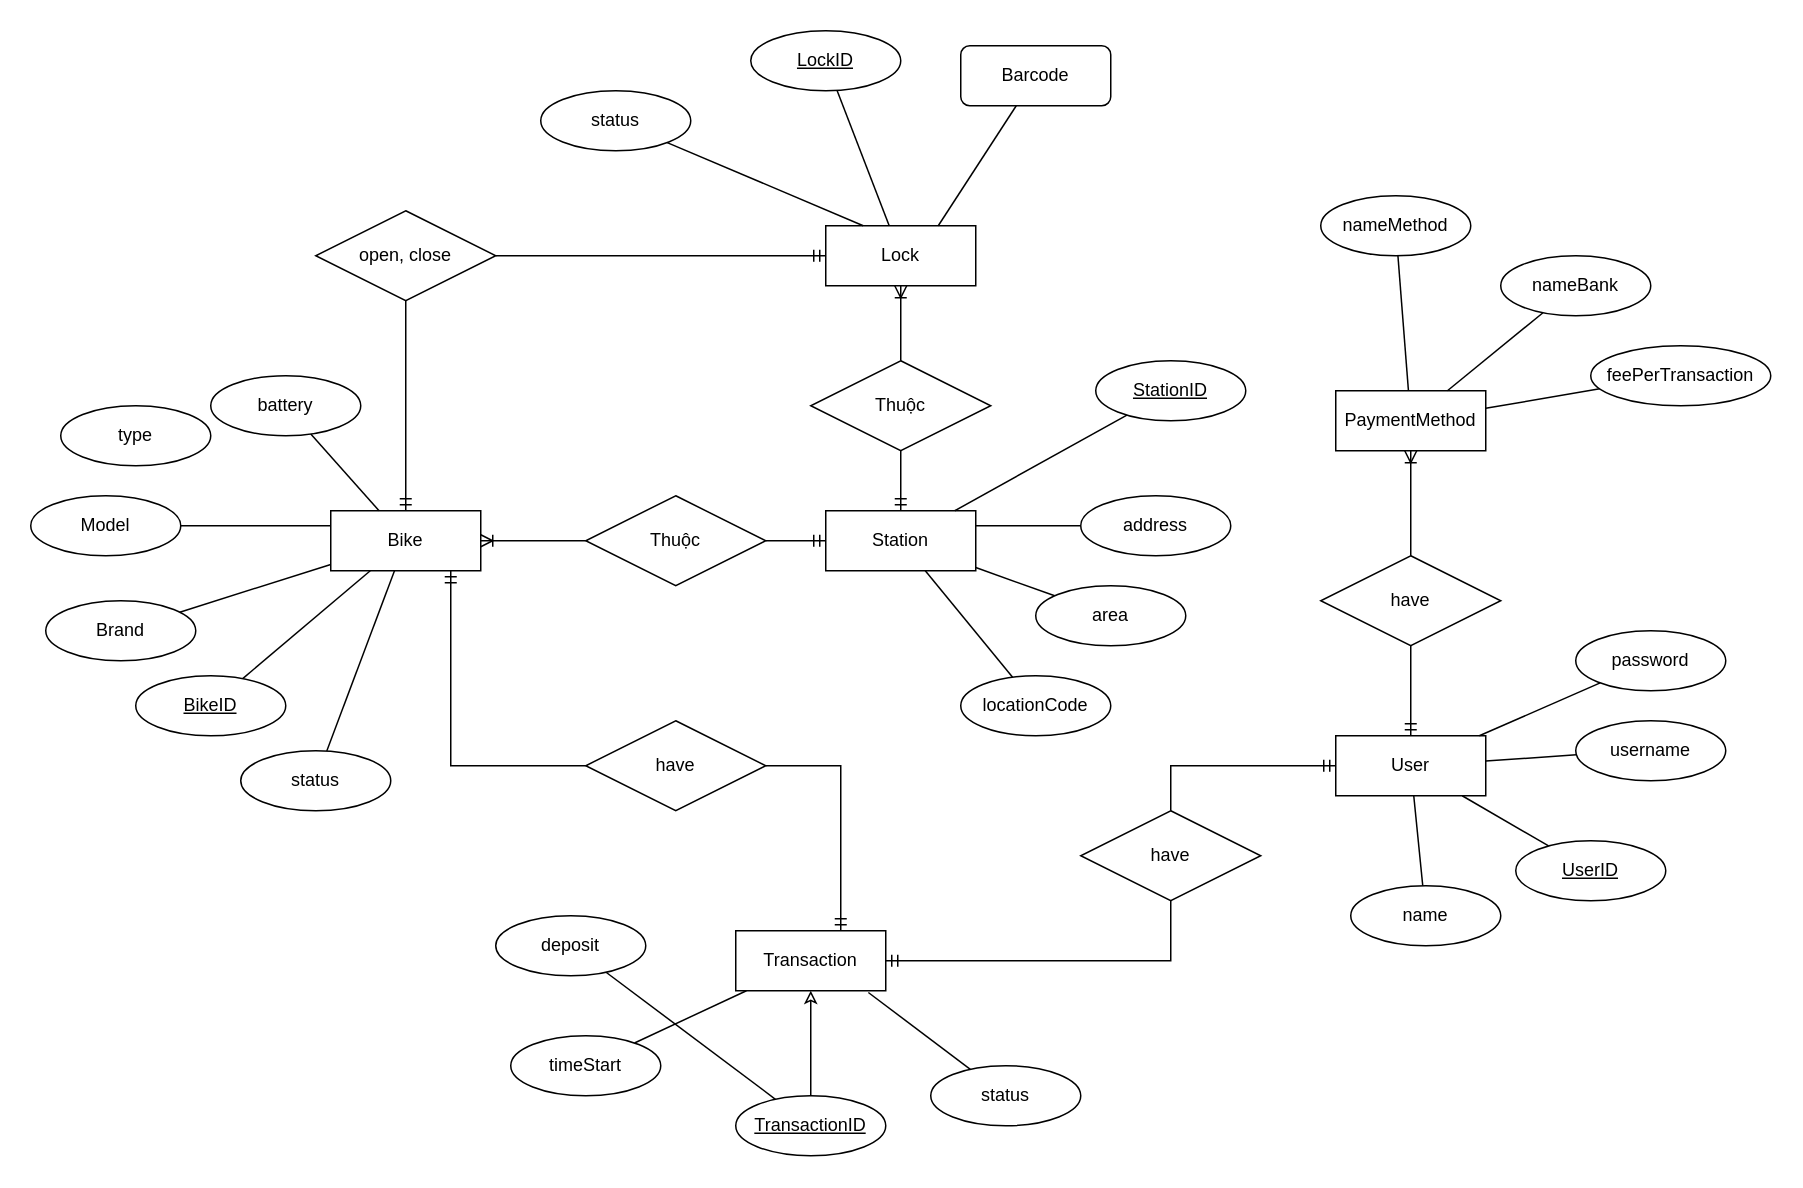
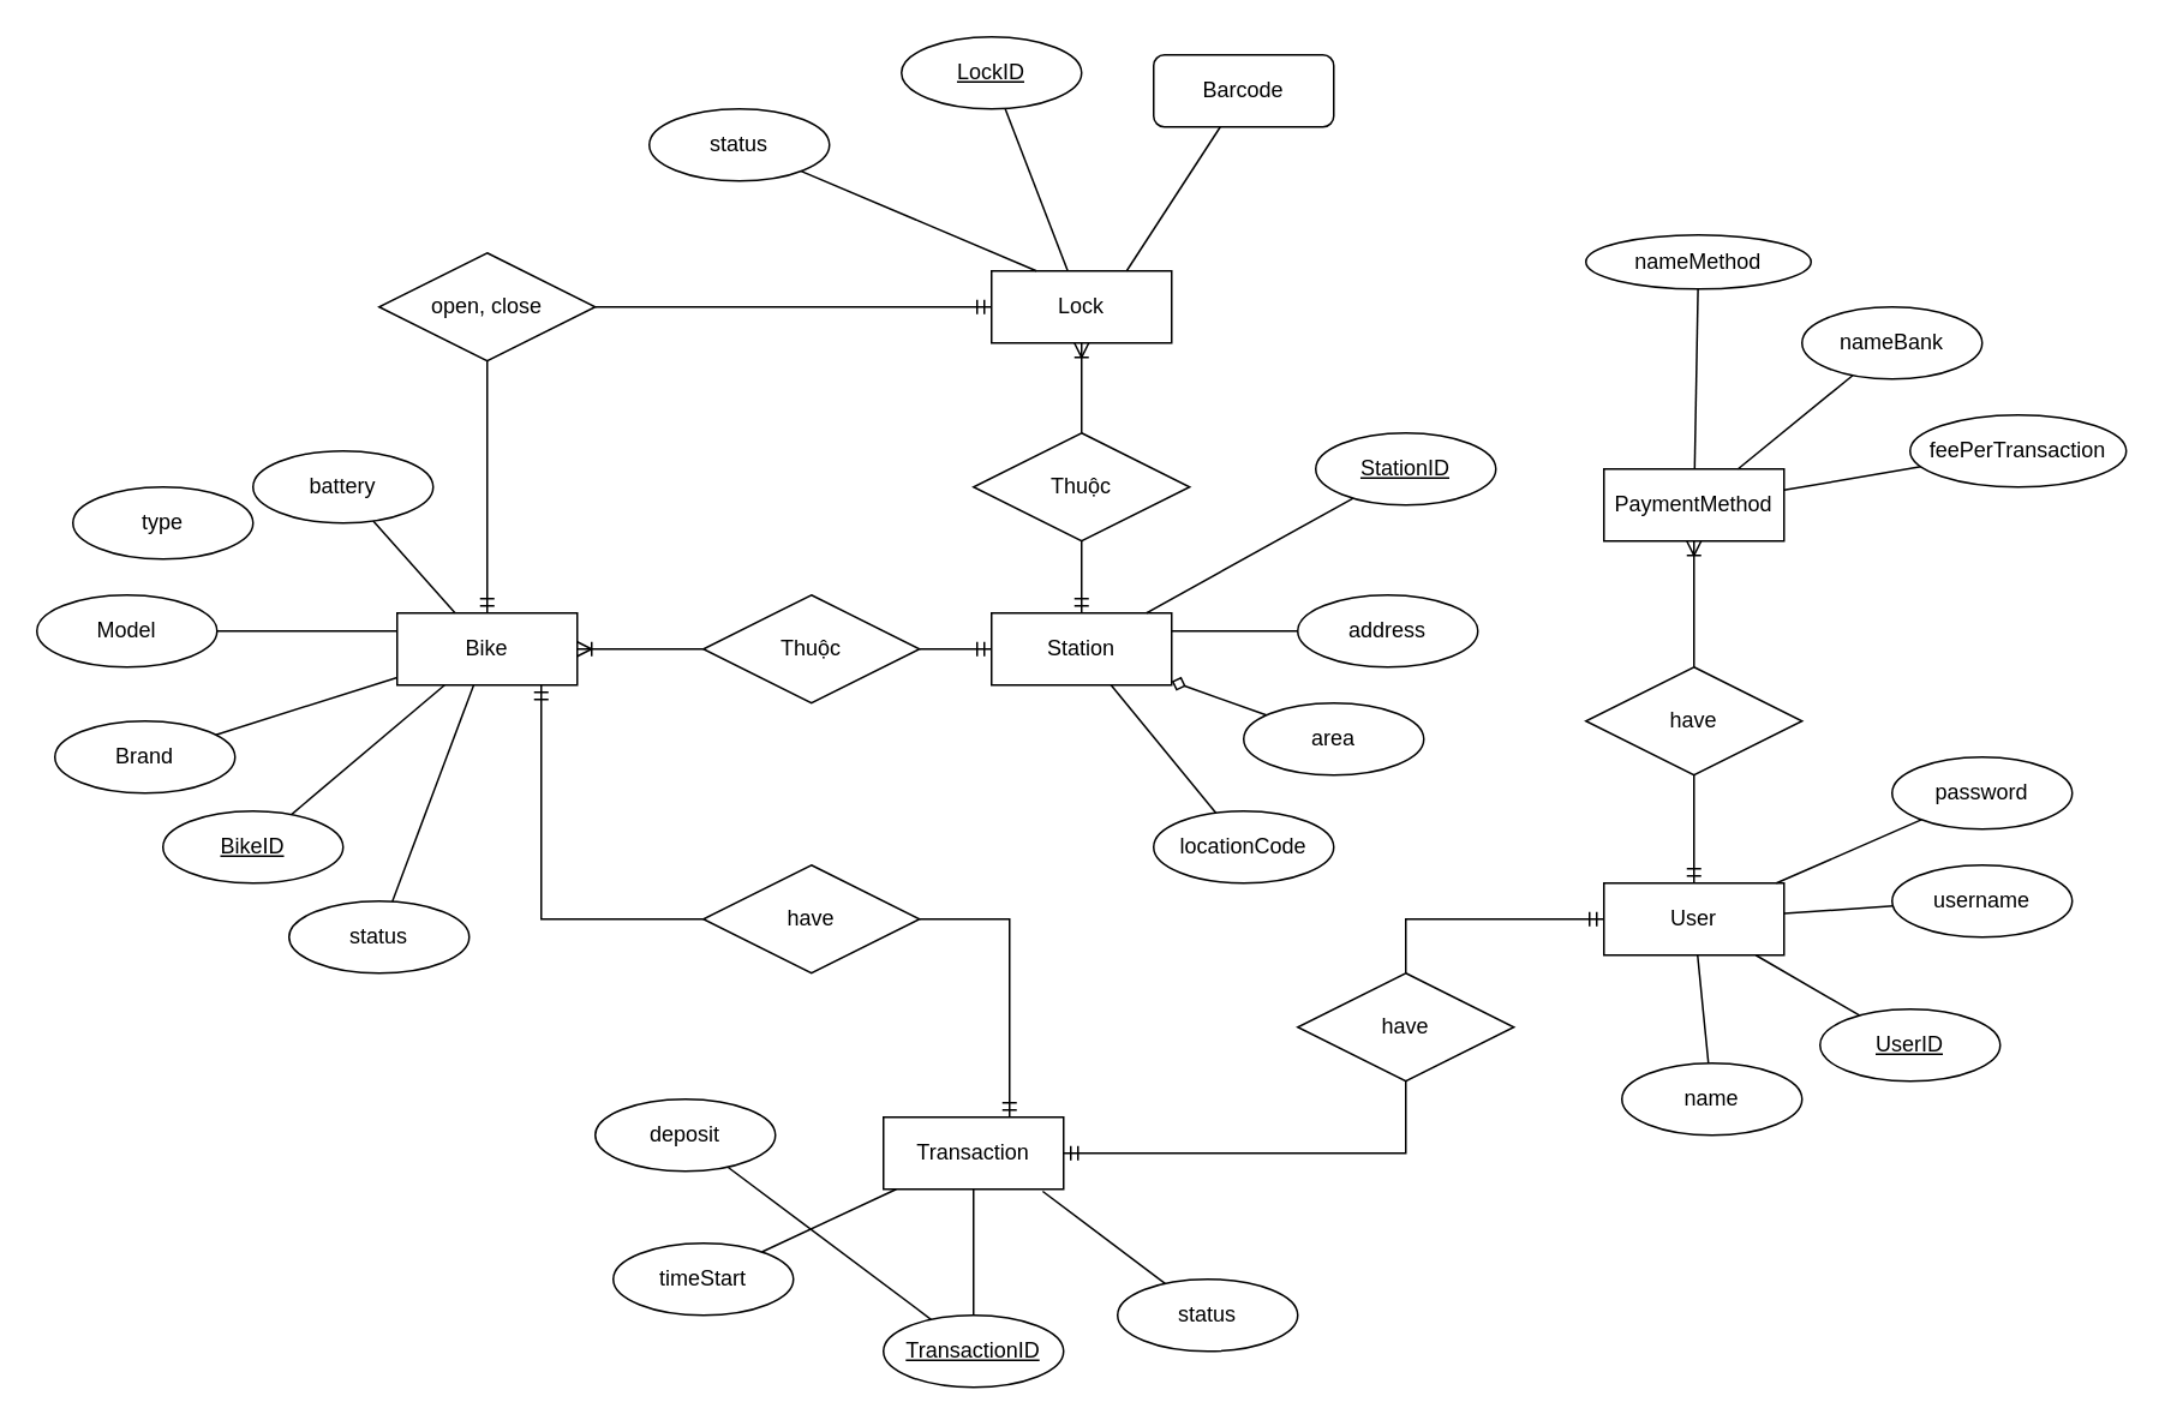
- <mxCell id="45" value="nameMethod" style="ellipse;whiteSpace=wrap;html=1;align=center;" vertex="1" parent="1"><mxGeometry x="880" y="130" width="100" height="40" as="geometry" /></mxCell>
+ <mxCell id="45" value="nameMethod" style="ellipse;whiteSpace=wrap;html=1;align=center;" vertex="1" parent="1"><mxGeometry x="880" y="130" width="125" height="30" as="geometry" /></mxCell>
- <mxCell id="66" style="edgeStyle=none;rounded=0;orthogonalLoop=1;jettySize=auto;html=1;startArrow=none;startFill=0;endArrow=none;endFill=0;" edge="1" parent="1" source="67" target="12"><mxGeometry relative="1" as="geometry" /></mxCell>
+ <mxCell id="66" style="edgeStyle=none;rounded=0;orthogonalLoop=1;jettySize=auto;html=1;startArrow=none;startFill=0;endArrow=diamond;endFill=0;" edge="1" parent="1" source="67" target="12"><mxGeometry relative="1" as="geometry" /></mxCell>
- <mxCell id="32" style="edgeStyle=orthogonalEdgeStyle;rounded=0;orthogonalLoop=1;jettySize=auto;html=1;startArrow=none;startFill=0;endArrow=classic;endFill=0;" edge="1" parent="1" source="33" target="17"><mxGeometry relative="1" as="geometry" /></mxCell>
+ <mxCell id="32" style="edgeStyle=orthogonalEdgeStyle;rounded=0;orthogonalLoop=1;jettySize=auto;html=1;startArrow=none;startFill=0;endArrow=none;endFill=0;" edge="1" parent="1" source="33" target="17"><mxGeometry relative="1" as="geometry" /></mxCell>
